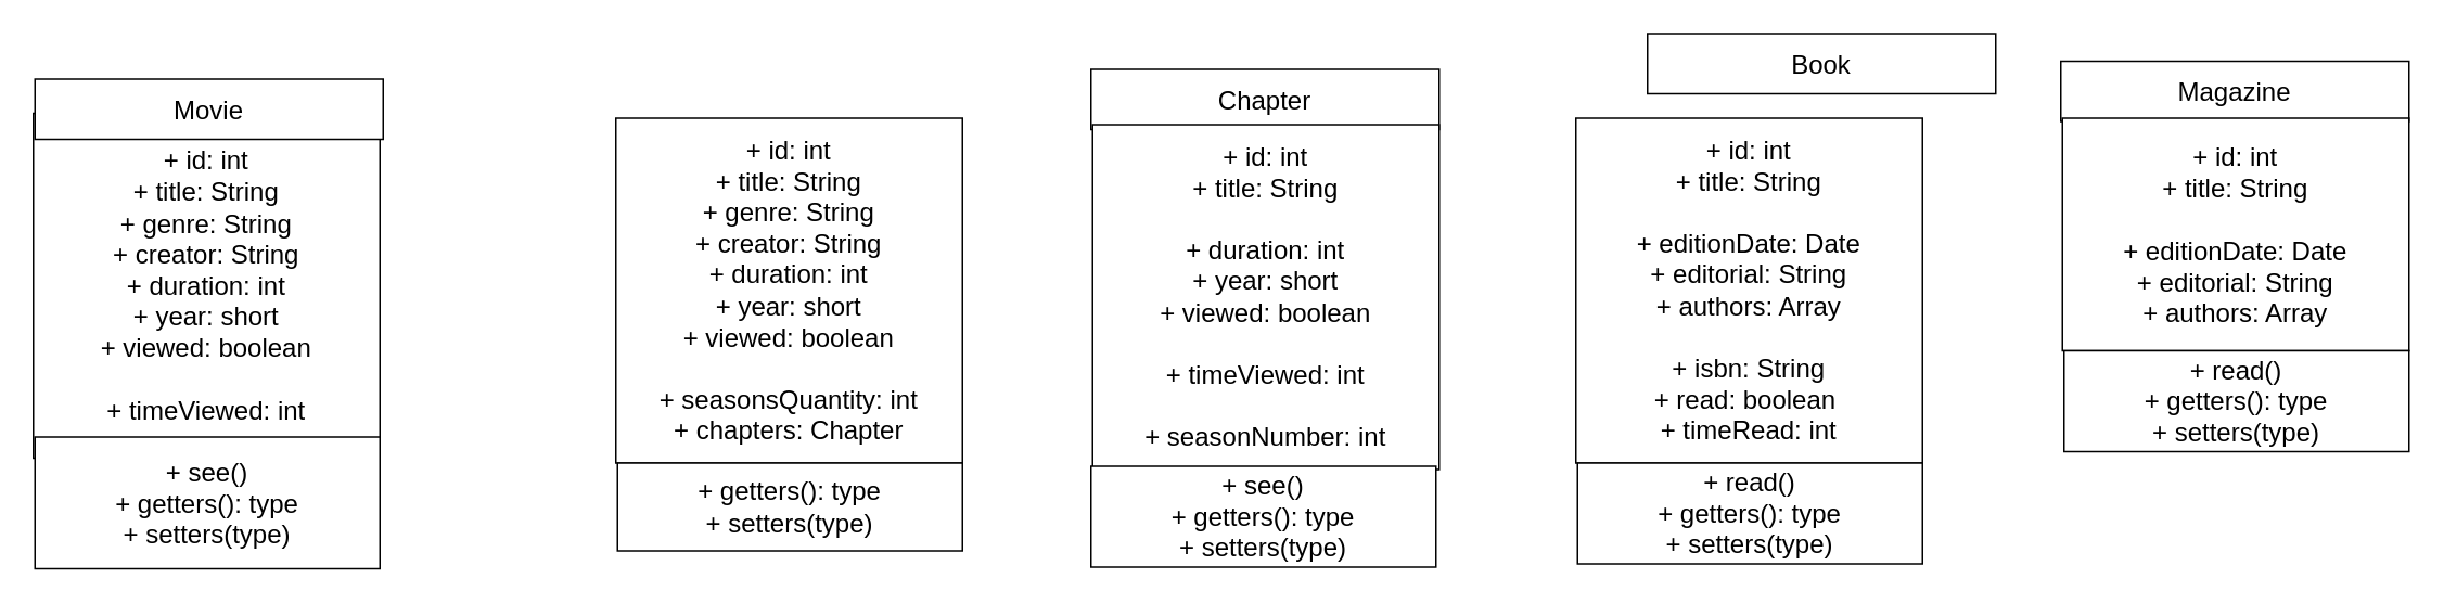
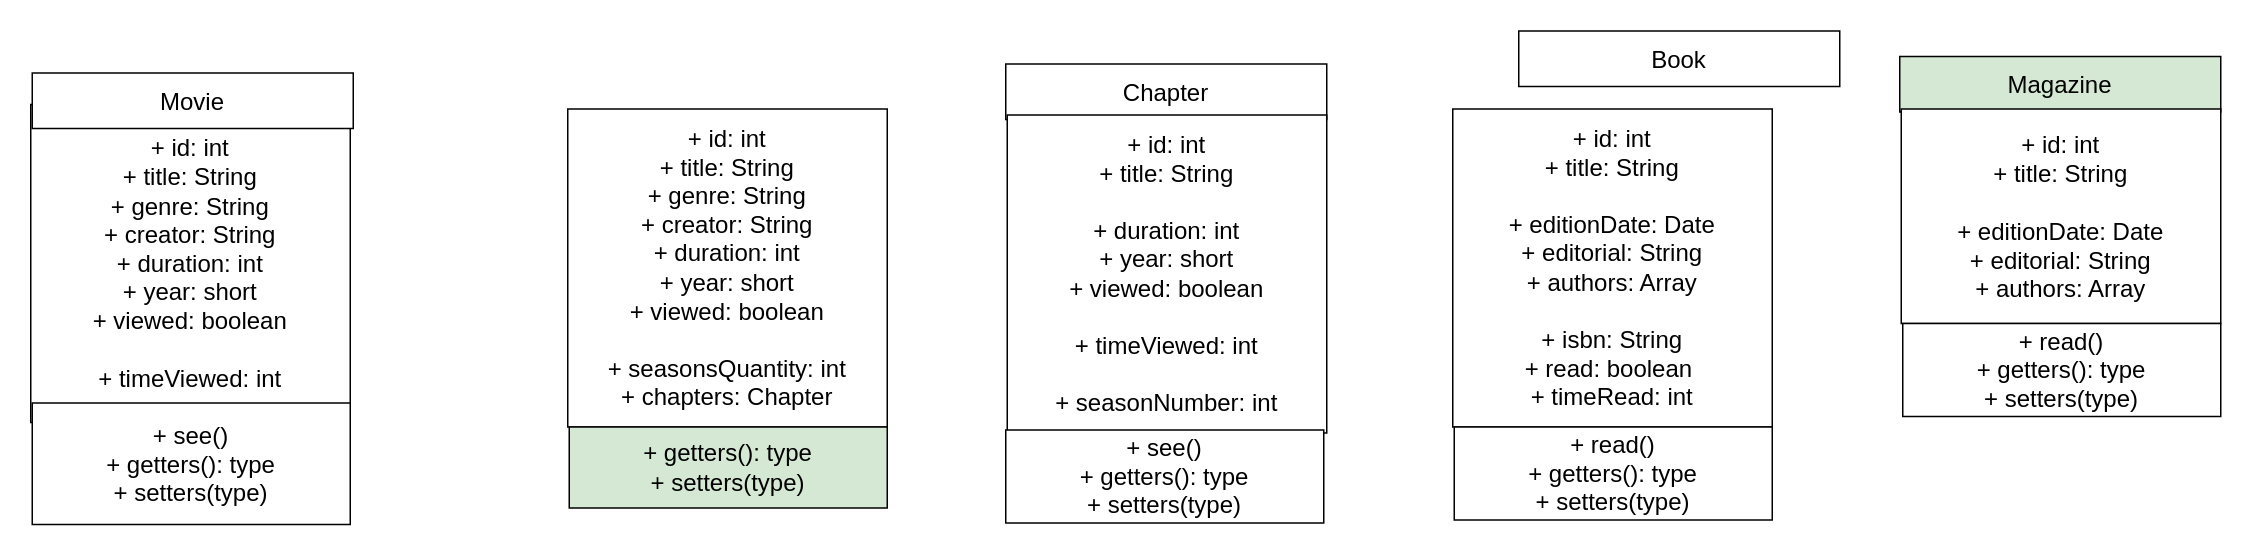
- <mxCell id="13" value="Magazine" style="rounded=0;whiteSpace=wrap;html=1;fontSize=16;" vertex="1" parent="1"><mxGeometry x="1266" y="37" width="214" height="37" as="geometry" /></mxCell>
+ <mxCell id="13" value="Magazine" style="rounded=0;whiteSpace=wrap;html=1;fontSize=16;fillColor=#d5e8d4;" vertex="1" parent="1"><mxGeometry x="1266" y="37" width="214" height="37" as="geometry" /></mxCell>
- <mxCell id="6" value="+ getters(): type&lt;br&gt;+ setters(type)" style="rounded=0;whiteSpace=wrap;html=1;fontSize=16;" vertex="1" parent="1"><mxGeometry x="379" y="284" width="212" height="54" as="geometry" /></mxCell>
+ <mxCell id="6" value="+ getters(): type&lt;br&gt;+ setters(type)" style="rounded=0;whiteSpace=wrap;html=1;fontSize=16;fillColor=#d5e8d4;" vertex="1" parent="1"><mxGeometry x="379" y="284" width="212" height="54" as="geometry" /></mxCell>
